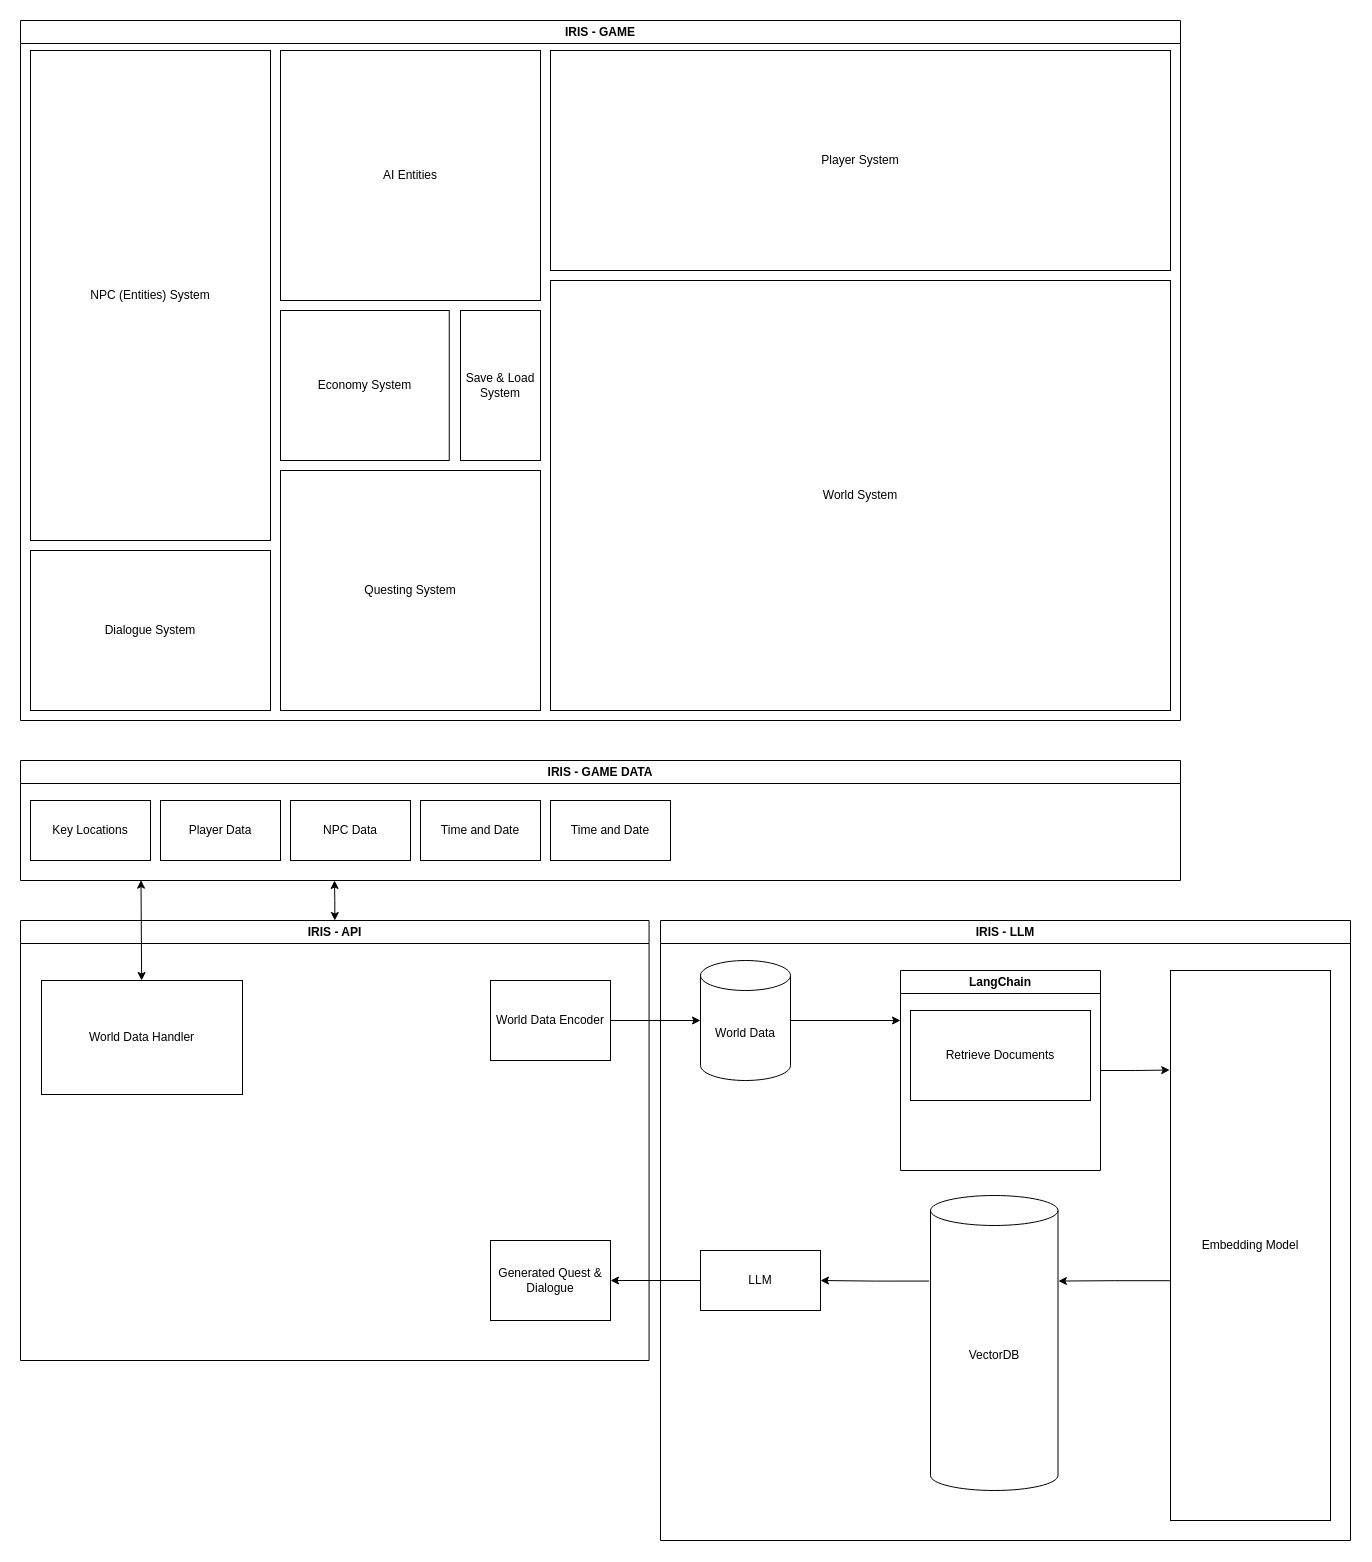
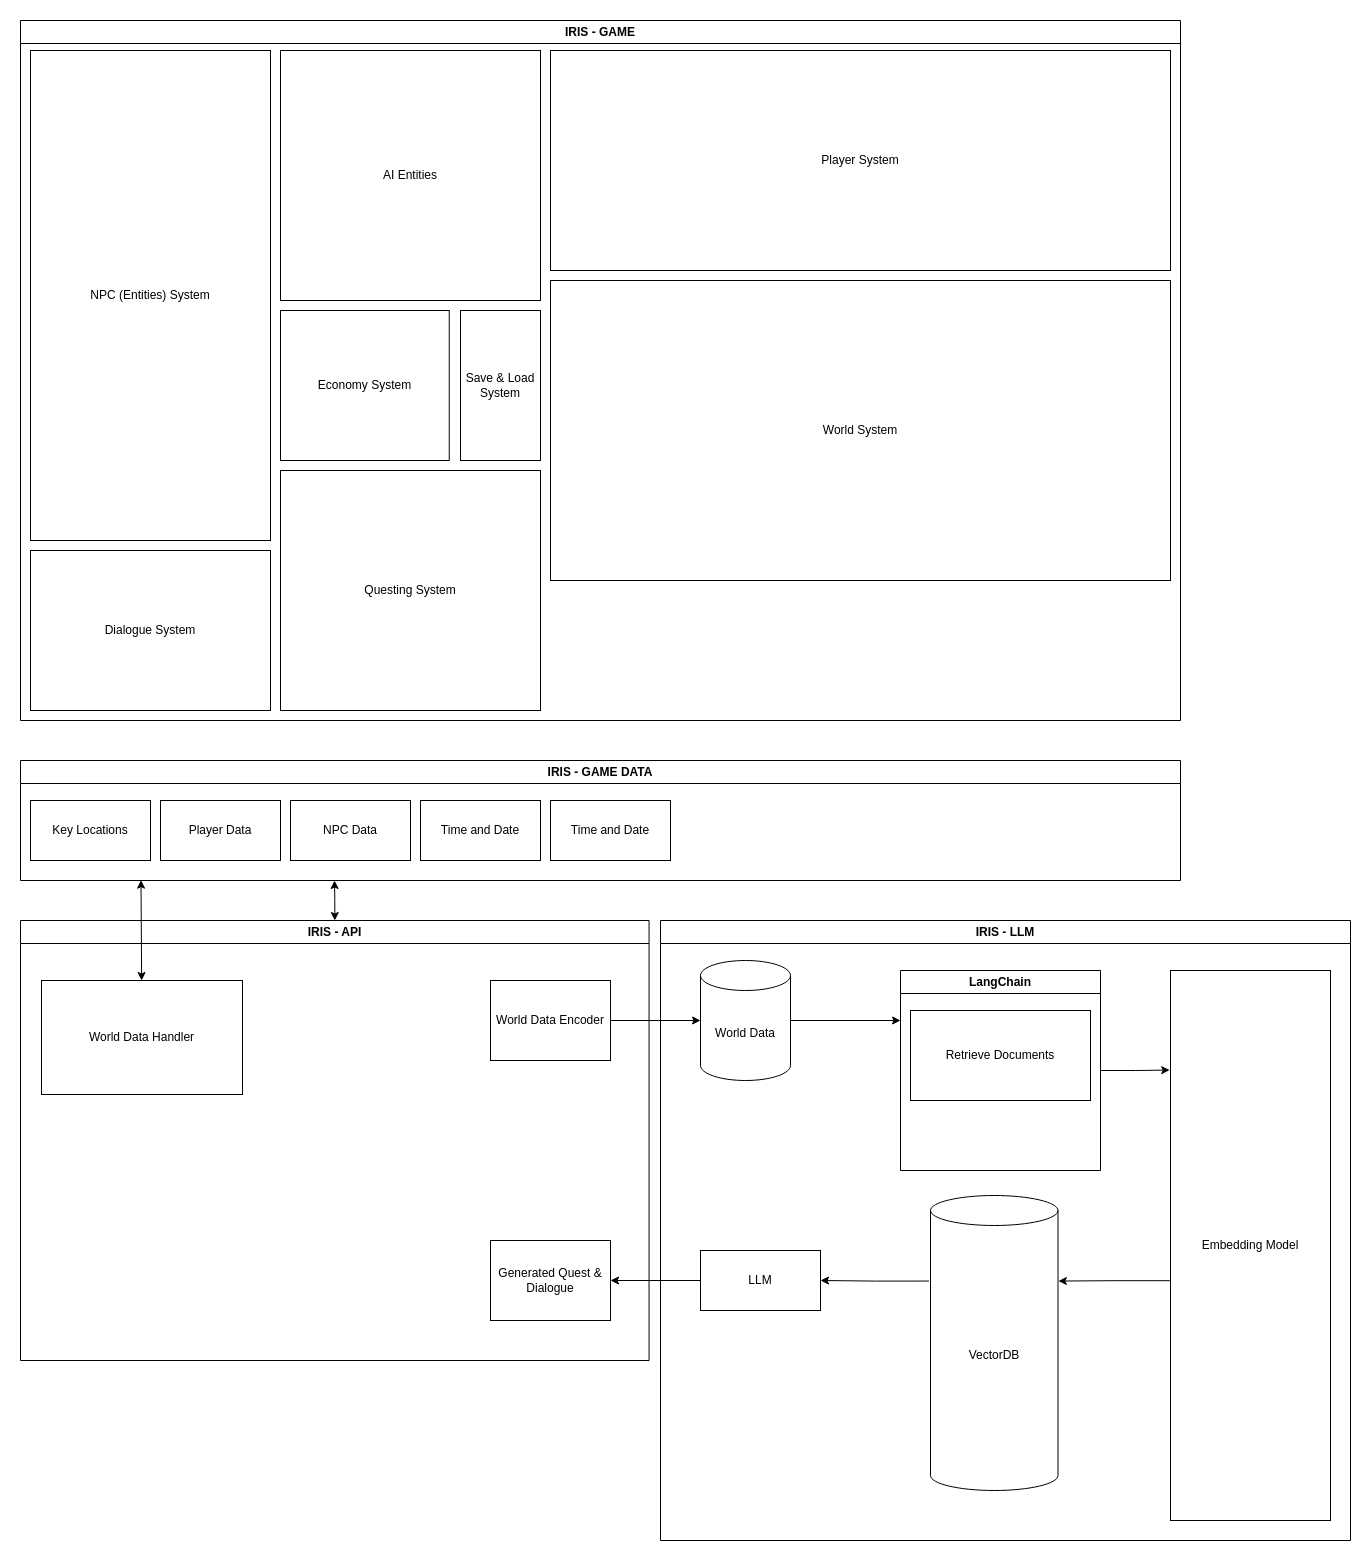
- <mxCell id="5" value="World System" style="rounded=0;whiteSpace=wrap;html=1;" parent="2" vertex="1"><mxGeometry x="530" y="260" width="620" height="430" as="geometry" /></mxCell>
+ <mxCell id="5" value="World System" style="rounded=0;whiteSpace=wrap;html=1;" parent="2" vertex="1"><mxGeometry x="530" y="260" width="620" height="300" as="geometry" /></mxCell>
